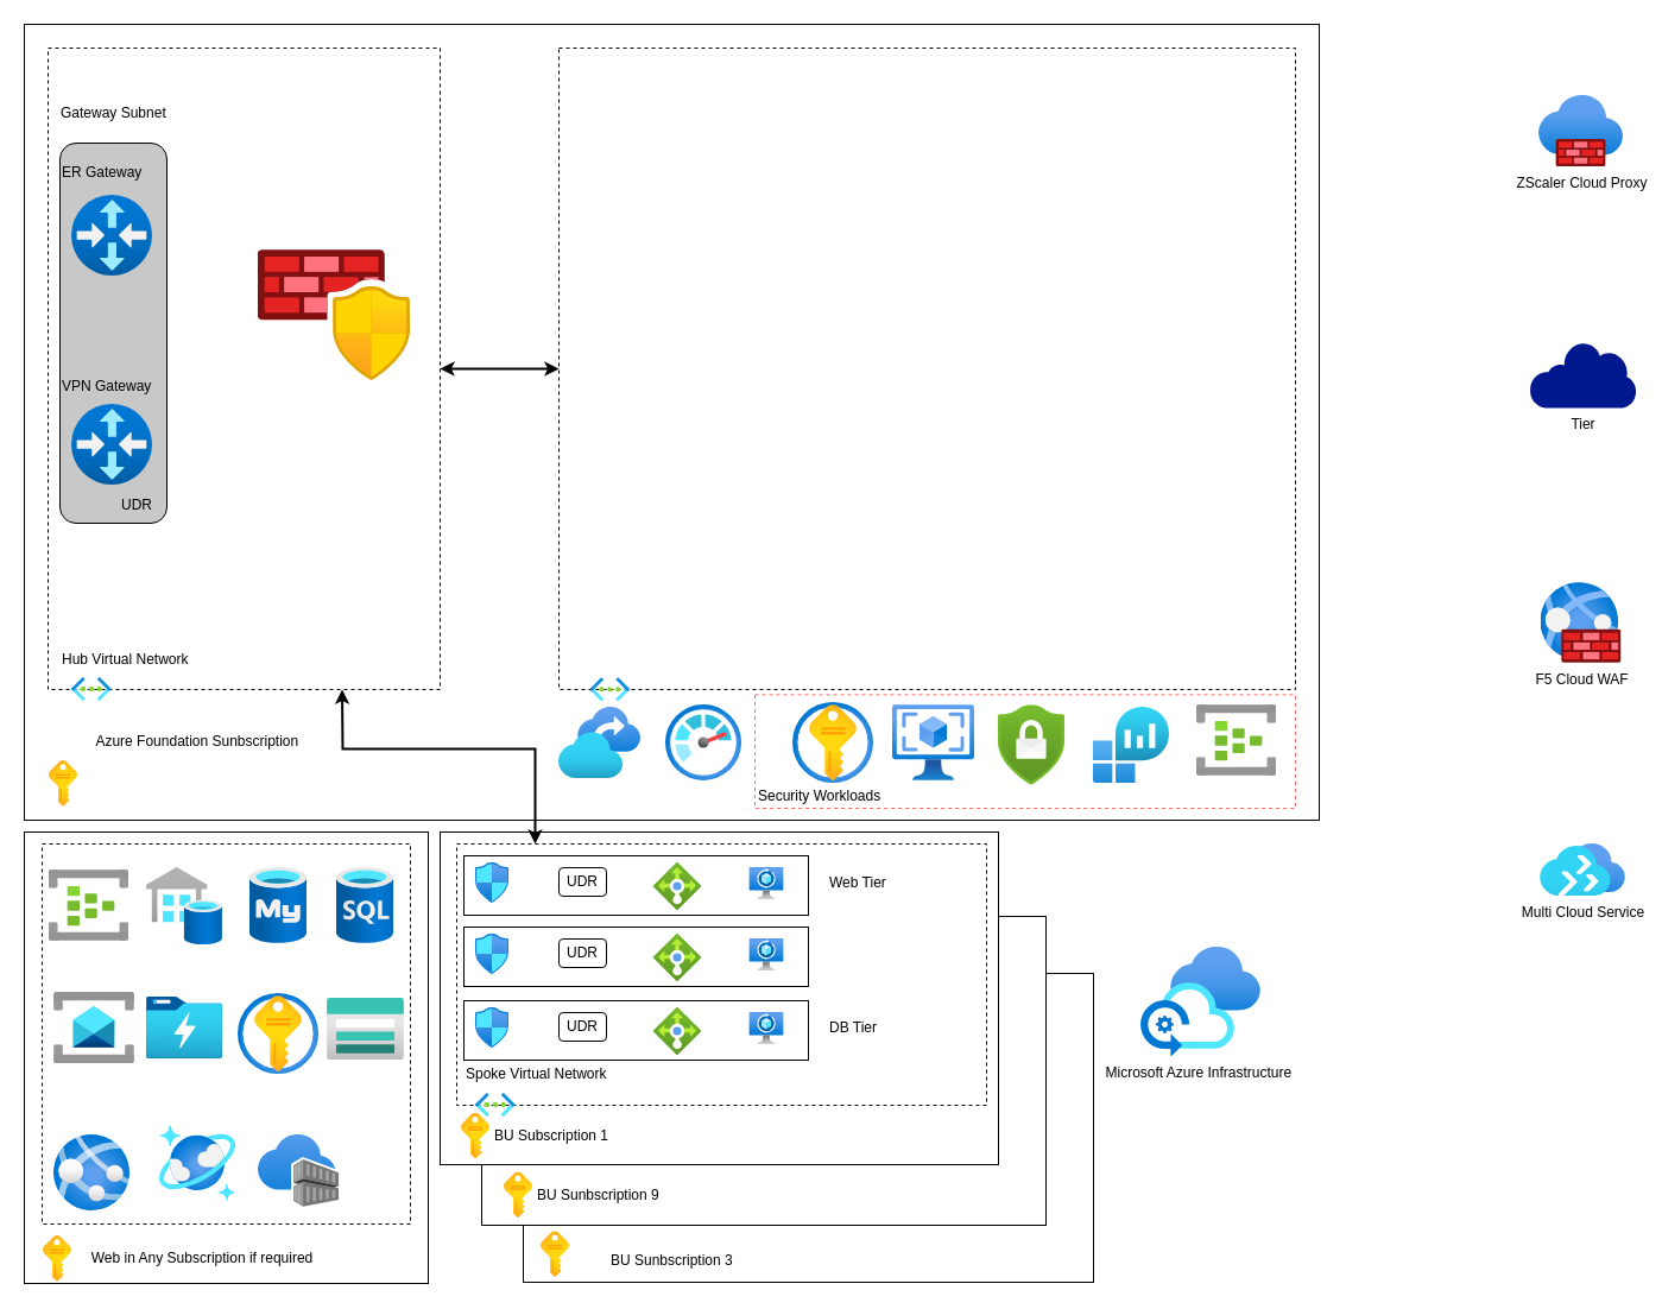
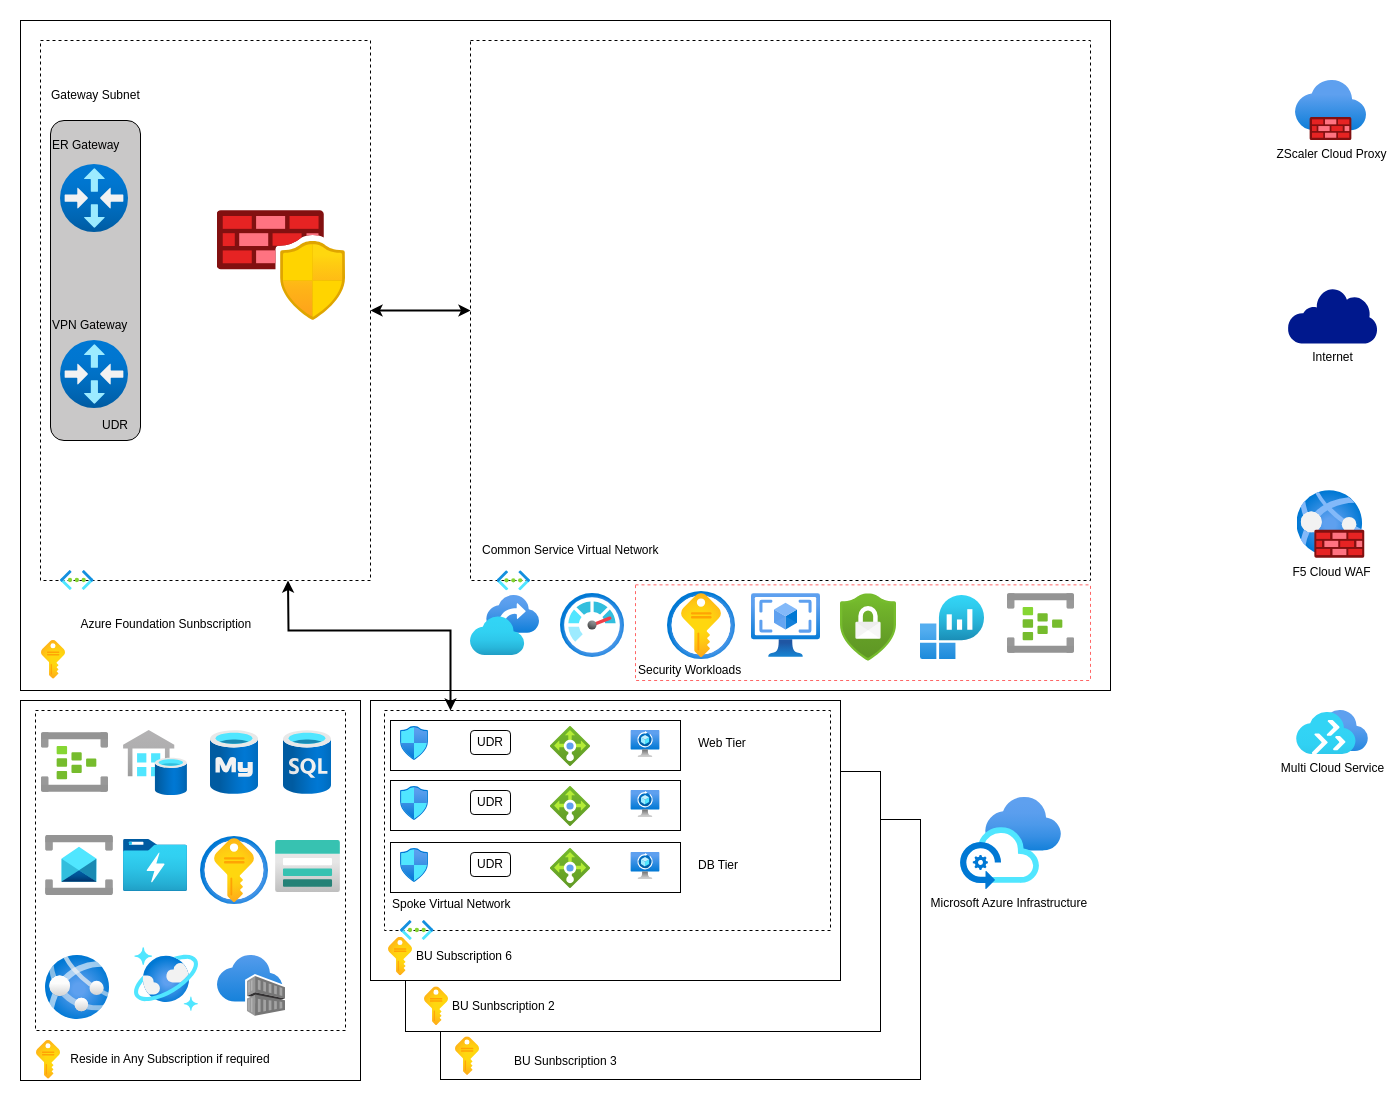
- <mxCell id="78" value="Tier" style="sketch=0;aspect=fixed;pointerEvents=1;shadow=0;dashed=0;html=1;strokeColor=none;labelPosition=center;verticalLabelPosition=bottom;verticalAlign=top;align=center;fillColor=#00188D;shape=mxgraph.mscae.enterprise.internet" vertex="1" parent="1"><mxGeometry x="1287" y="287.1" width="90" height="55.8" as="geometry" /></mxCell>
+ <mxCell id="78" value="Internet" style="sketch=0;aspect=fixed;pointerEvents=1;shadow=0;dashed=0;html=1;strokeColor=none;labelPosition=center;verticalLabelPosition=bottom;verticalAlign=top;align=center;fillColor=#00188D;shape=mxgraph.mscae.enterprise.internet" vertex="1" parent="1"><mxGeometry x="1287" y="287.1" width="90" height="55.8" as="geometry" /></mxCell>
+ <mxCell id="82" value="Common Service Virtual Network" style="text;html=1;strokeColor=none;fillColor=none;align=left;verticalAlign=middle;whiteSpace=wrap;rounded=0;" vertex="1" parent="1"><mxGeometry x="480" y="535" width="185" height="30" as="geometry" /></mxCell>
- <mxCell id="6" value="Hub Virtual Network" style="text;html=1;strokeColor=none;fillColor=none;align=left;verticalAlign=middle;whiteSpace=wrap;rounded=0;" vertex="1" parent="3"><mxGeometry x="10" y="500" width="185" height="30" as="geometry" /></mxCell>
- <mxCell id="19" value="BU Subscription 1" style="text;html=1;strokeColor=none;fillColor=none;align=left;verticalAlign=middle;whiteSpace=wrap;rounded=0;" vertex="1" parent="1"><mxGeometry x="414" y="941.01" width="185" height="30" as="geometry" /></mxCell>
+ <mxCell id="19" value="BU Subscription 6" style="text;html=1;strokeColor=none;fillColor=none;align=left;verticalAlign=middle;whiteSpace=wrap;rounded=0;" vertex="1" parent="1"><mxGeometry x="414" y="941.01" width="185" height="30" as="geometry" /></mxCell>
- <mxCell id="20" value="BU Sunbscription 9&amp;nbsp;" style="text;html=1;strokeColor=none;fillColor=none;align=left;verticalAlign=middle;whiteSpace=wrap;rounded=0;" vertex="1" parent="1"><mxGeometry x="450" y="990.73" width="185" height="30" as="geometry" /></mxCell>
+ <mxCell id="20" value="BU Sunbscription 2&amp;nbsp;" style="text;html=1;strokeColor=none;fillColor=none;align=left;verticalAlign=middle;whiteSpace=wrap;rounded=0;" vertex="1" parent="1"><mxGeometry x="450" y="990.73" width="185" height="30" as="geometry" /></mxCell>
- <mxCell id="22" value="Web in Any Subscription if required" style="text;html=1;strokeColor=none;fillColor=none;align=center;verticalAlign=middle;whiteSpace=wrap;rounded=0;" vertex="1" parent="1"><mxGeometry x="60" y="1044.37" width="220" height="30" as="geometry" /></mxCell>
+ <mxCell id="22" value="Reside in Any Subscription if required" style="text;html=1;strokeColor=none;fillColor=none;align=center;verticalAlign=middle;whiteSpace=wrap;rounded=0;" vertex="1" parent="1"><mxGeometry x="60" y="1044.37" width="220" height="30" as="geometry" /></mxCell>
